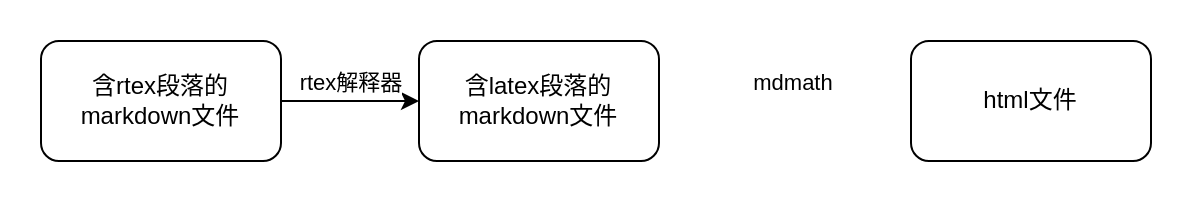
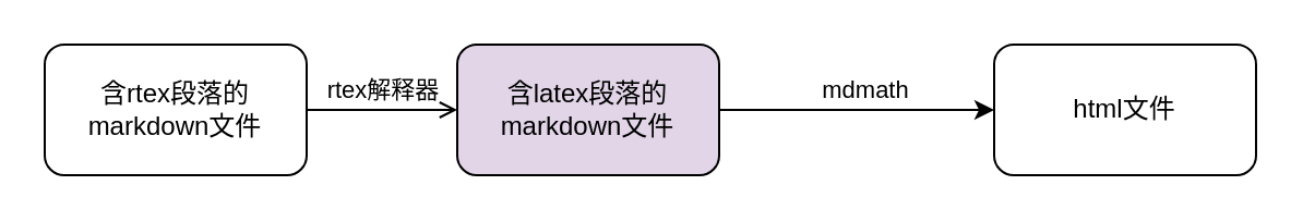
- <mxCell id="2" value="" style="edgeStyle=orthogonalEdgeStyle;rounded=0;orthogonalLoop=1;jettySize=auto;html=1;" edge="1" parent="1" source="4" target="6"><mxGeometry relative="1" as="geometry" /></mxCell>
+ <mxCell id="2" value="" style="edgeStyle=orthogonalEdgeStyle;rounded=0;orthogonalLoop=1;jettySize=auto;html=1;endArrow=open;" edge="1" parent="1" source="4" target="6"><mxGeometry relative="1" as="geometry" /></mxCell>
- <mxCell id="6" value="含latex段落的markdown文件" style="whiteSpace=wrap;html=1;rounded=1;" vertex="1" parent="1"><mxGeometry x="209" y="20" width="120" height="60" as="geometry" /></mxCell>
+ <mxCell id="6" value="含latex段落的markdown文件" style="whiteSpace=wrap;html=1;rounded=1;fillColor=#e1d5e7;" vertex="1" parent="1"><mxGeometry x="209" y="20" width="120" height="60" as="geometry" /></mxCell>
+ <mxCell id="5" value="" style="edgeStyle=orthogonalEdgeStyle;rounded=0;orthogonalLoop=1;jettySize=auto;html=1;" edge="1" parent="1" source="6" target="7"><mxGeometry relative="1" as="geometry" /></mxCell>
